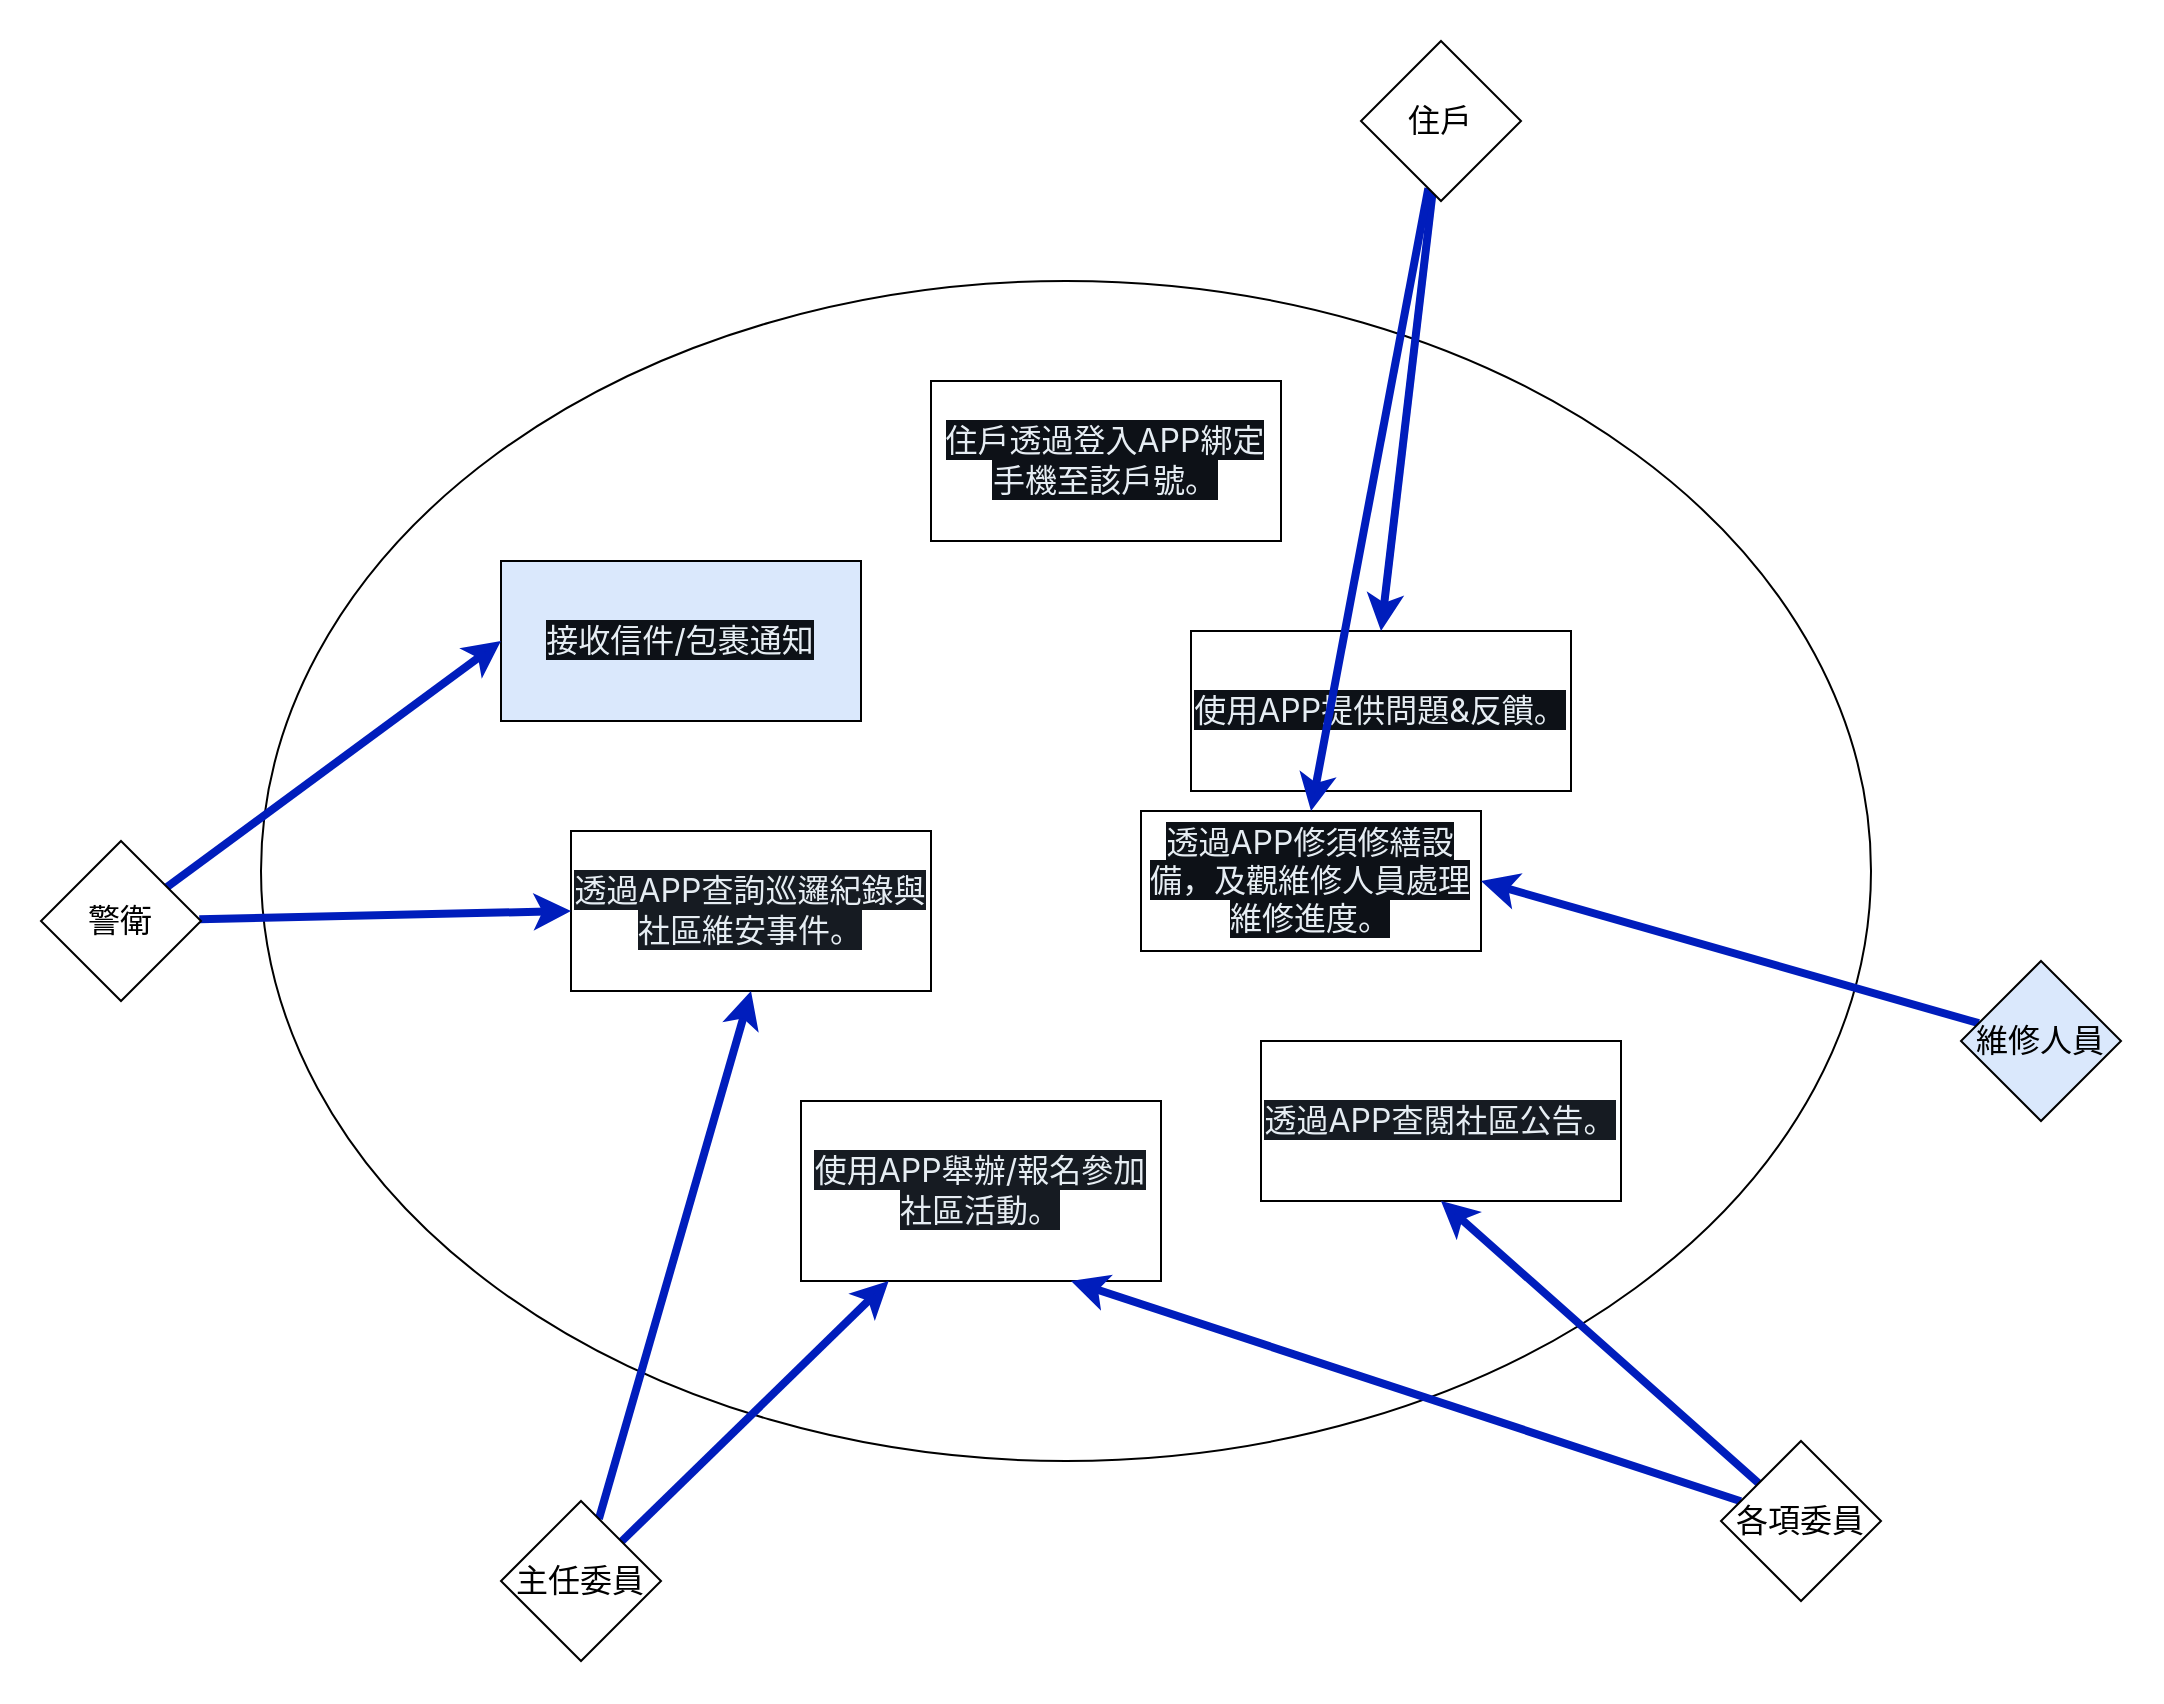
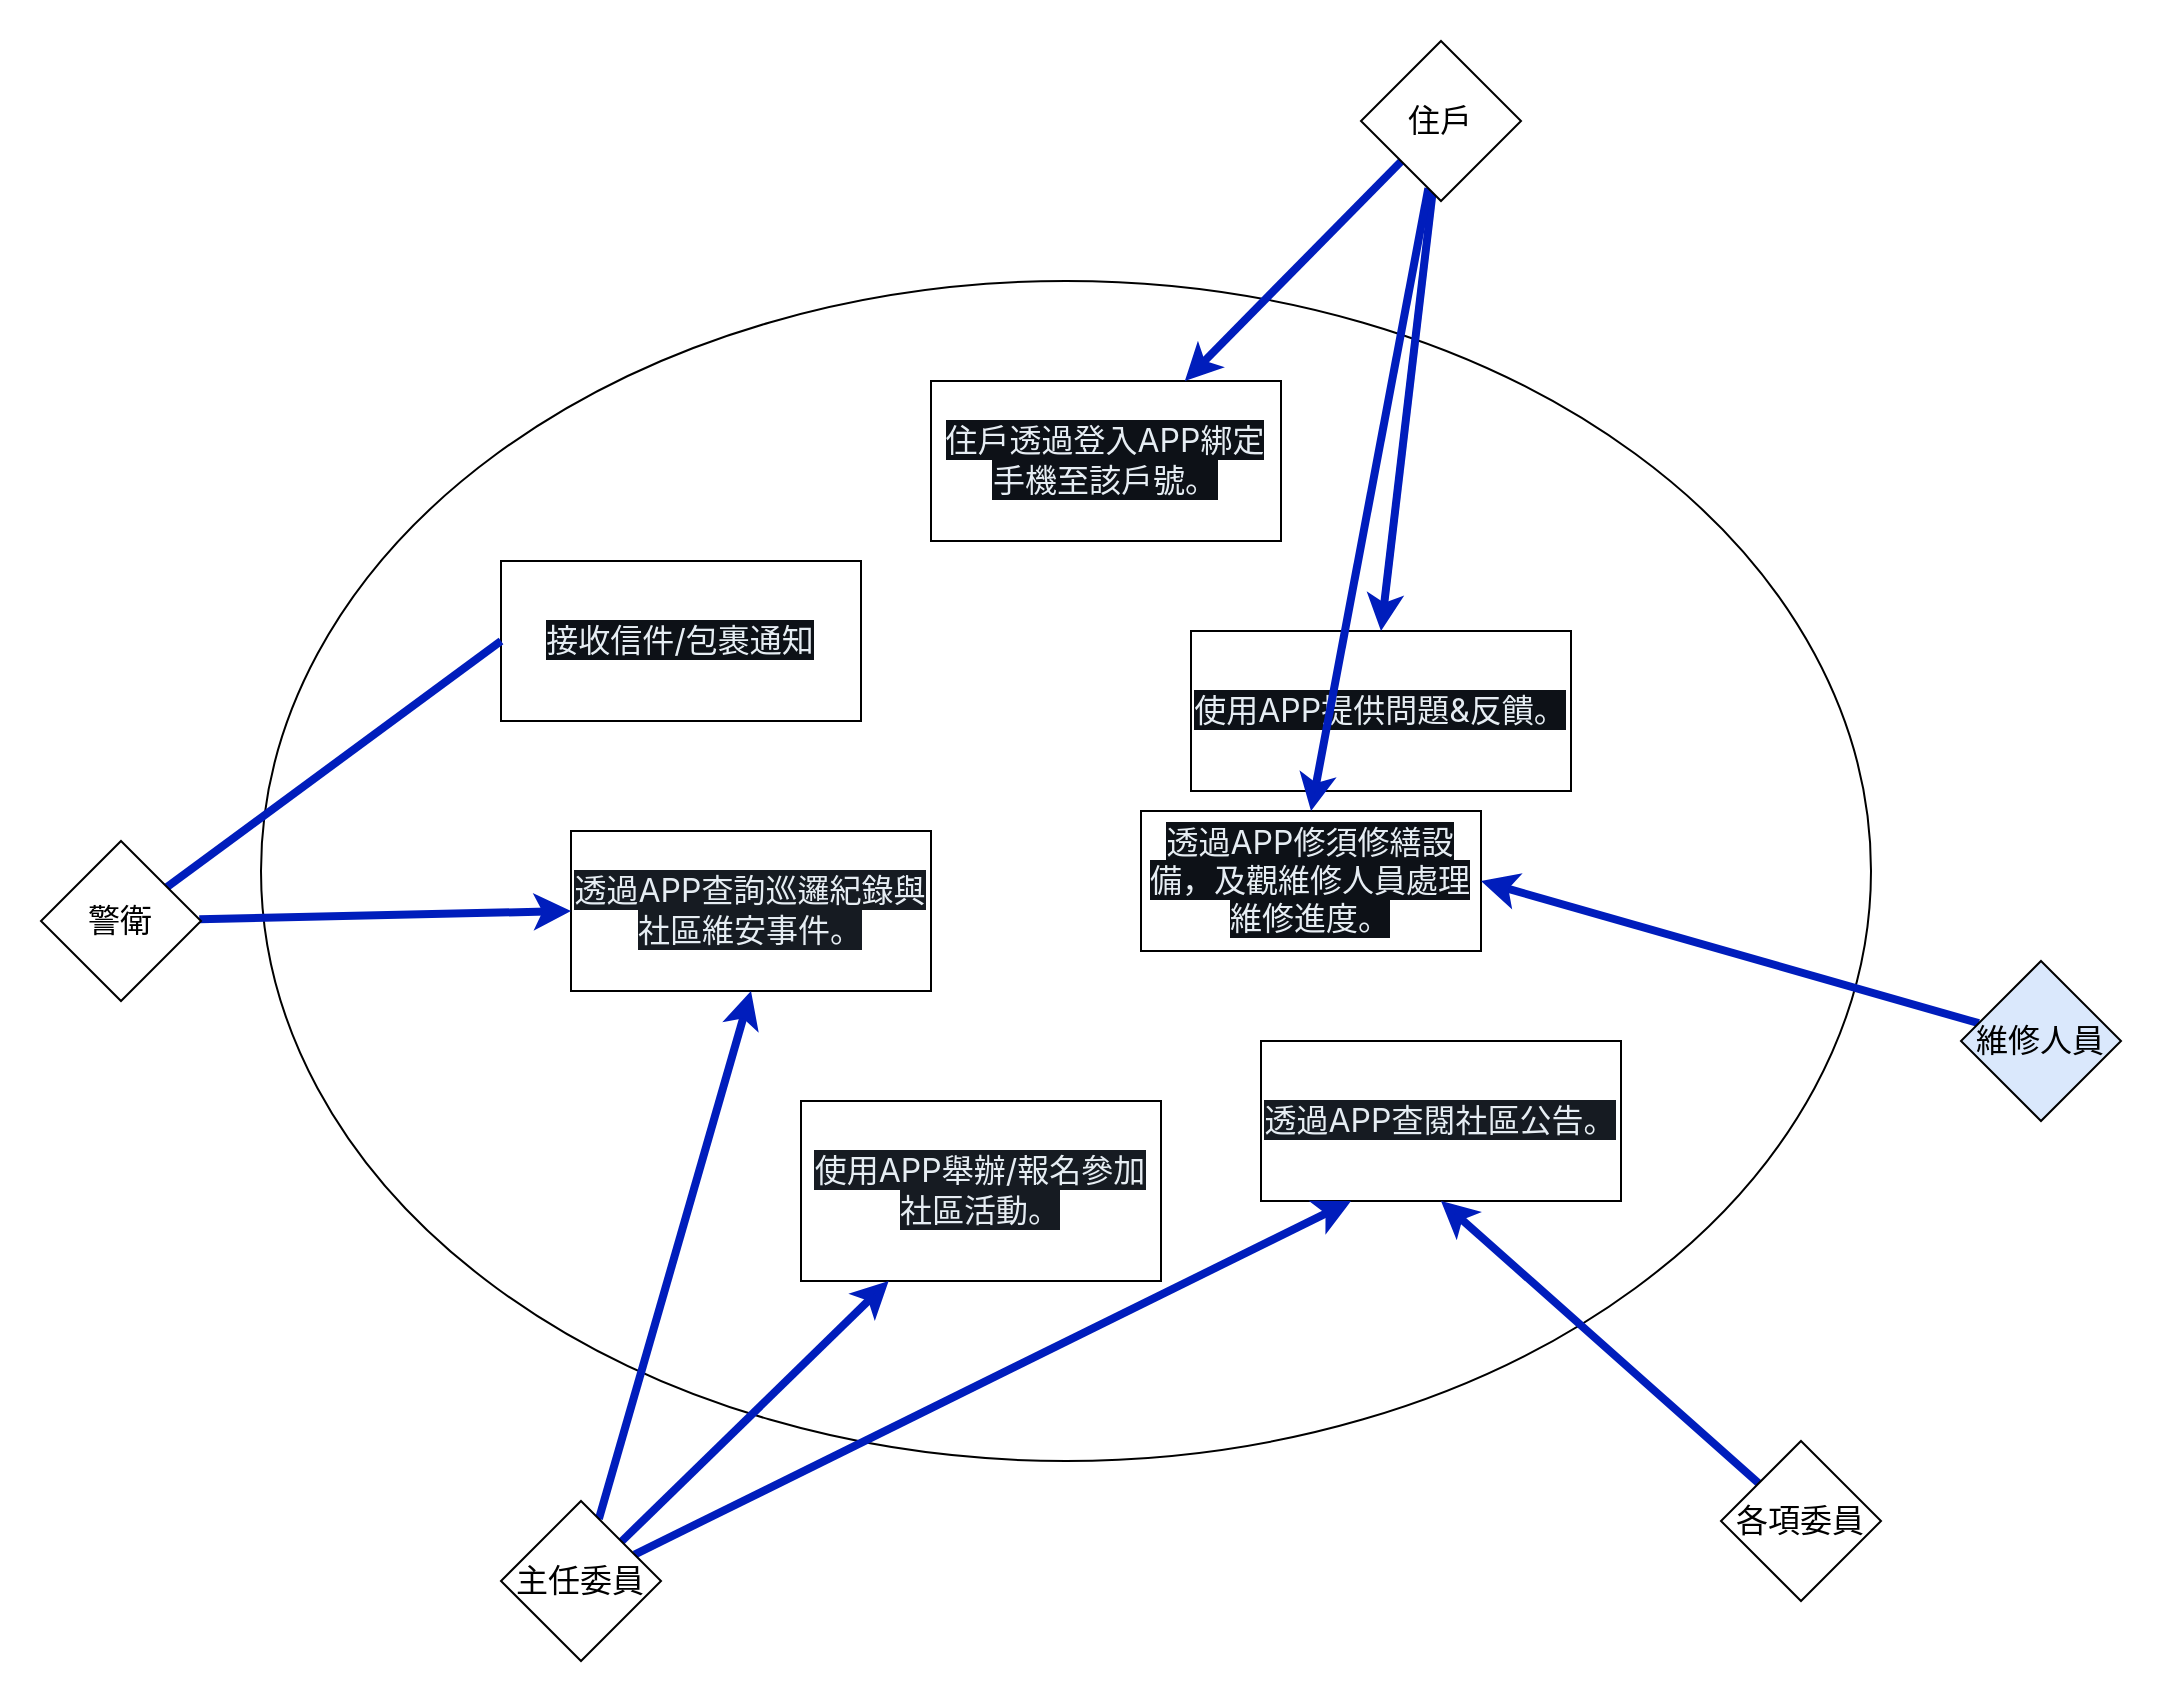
+ <mxCell id="10" style="edgeStyle=none;html=1;fontSize=16;strokeWidth=4;fillColor=#0050ef;strokeColor=#001DBC;" edge="1" parent="1" source="13" target="3"><mxGeometry relative="1" as="geometry" /></mxCell>
- <mxCell id="4" value="&lt;span style=&quot;color: rgb(230, 237, 243); font-family: -apple-system, BlinkMacSystemFont, &amp;quot;Segoe UI&amp;quot;, &amp;quot;Noto Sans&amp;quot;, Helvetica, Arial, sans-serif, &amp;quot;Apple Color Emoji&amp;quot;, &amp;quot;Segoe UI Emoji&amp;quot;; font-size: 16px; text-align: start; background-color: rgb(13, 17, 23);&quot;&gt;接收信件/包裹通知&lt;/span&gt;" style="rounded=0;whiteSpace=wrap;html=1;fontSize=16;fillColor=#dae8fc;" vertex="1" parent="1"><mxGeometry x="250" y="280" width="180" height="80" as="geometry" /></mxCell>
+ <mxCell id="4" value="&lt;span style=&quot;color: rgb(230, 237, 243); font-family: -apple-system, BlinkMacSystemFont, &amp;quot;Segoe UI&amp;quot;, &amp;quot;Noto Sans&amp;quot;, Helvetica, Arial, sans-serif, &amp;quot;Apple Color Emoji&amp;quot;, &amp;quot;Segoe UI Emoji&amp;quot;; font-size: 16px; text-align: start; background-color: rgb(13, 17, 23);&quot;&gt;接收信件/包裹通知&lt;/span&gt;" style="rounded=0;whiteSpace=wrap;html=1;fontSize=16;" vertex="1" parent="1"><mxGeometry x="250" y="280" width="180" height="80" as="geometry" /></mxCell>
- <mxCell id="18" style="edgeStyle=none;html=1;entryX=0;entryY=0.5;entryDx=0;entryDy=0;strokeWidth=4;fontSize=16;fillColor=#0050ef;strokeColor=#001DBC;" edge="1" parent="1" source="20" target="4"><mxGeometry relative="1" as="geometry" /></mxCell>
+ <mxCell id="18" style="edgeStyle=none;html=1;entryX=0;entryY=0.5;entryDx=0;entryDy=0;strokeWidth=4;fontSize=16;fillColor=#0050ef;strokeColor=#001DBC;endArrow=none;" edge="1" parent="1" source="20" target="4"><mxGeometry relative="1" as="geometry" /></mxCell>
- <mxCell id="22" style="edgeStyle=none;html=1;entryX=0.75;entryY=1;entryDx=0;entryDy=0;strokeWidth=4;fontSize=16;fillColor=#0050ef;strokeColor=#001DBC;" edge="1" parent="1" source="23" target="9"><mxGeometry relative="1" as="geometry" /></mxCell>
+ <mxCell id="16" style="edgeStyle=none;html=1;entryX=0.25;entryY=1;entryDx=0;entryDy=0;strokeWidth=4;fontSize=16;fillColor=#0050ef;strokeColor=#001DBC;" edge="1" parent="1" source="17" target="7"><mxGeometry relative="1" as="geometry" /></mxCell>
